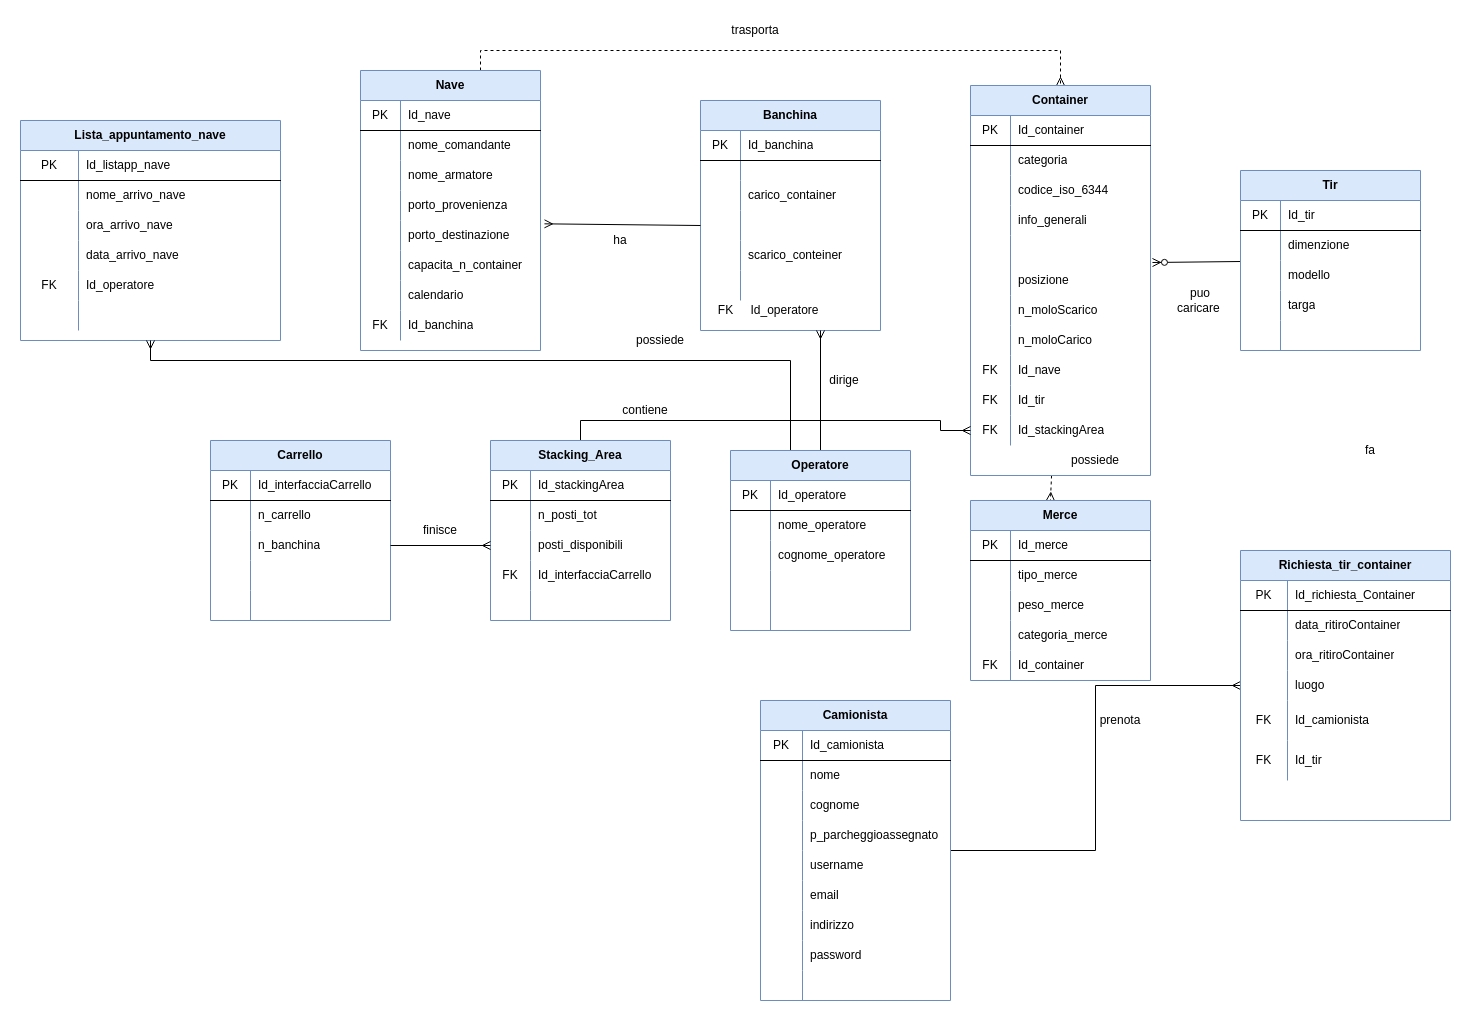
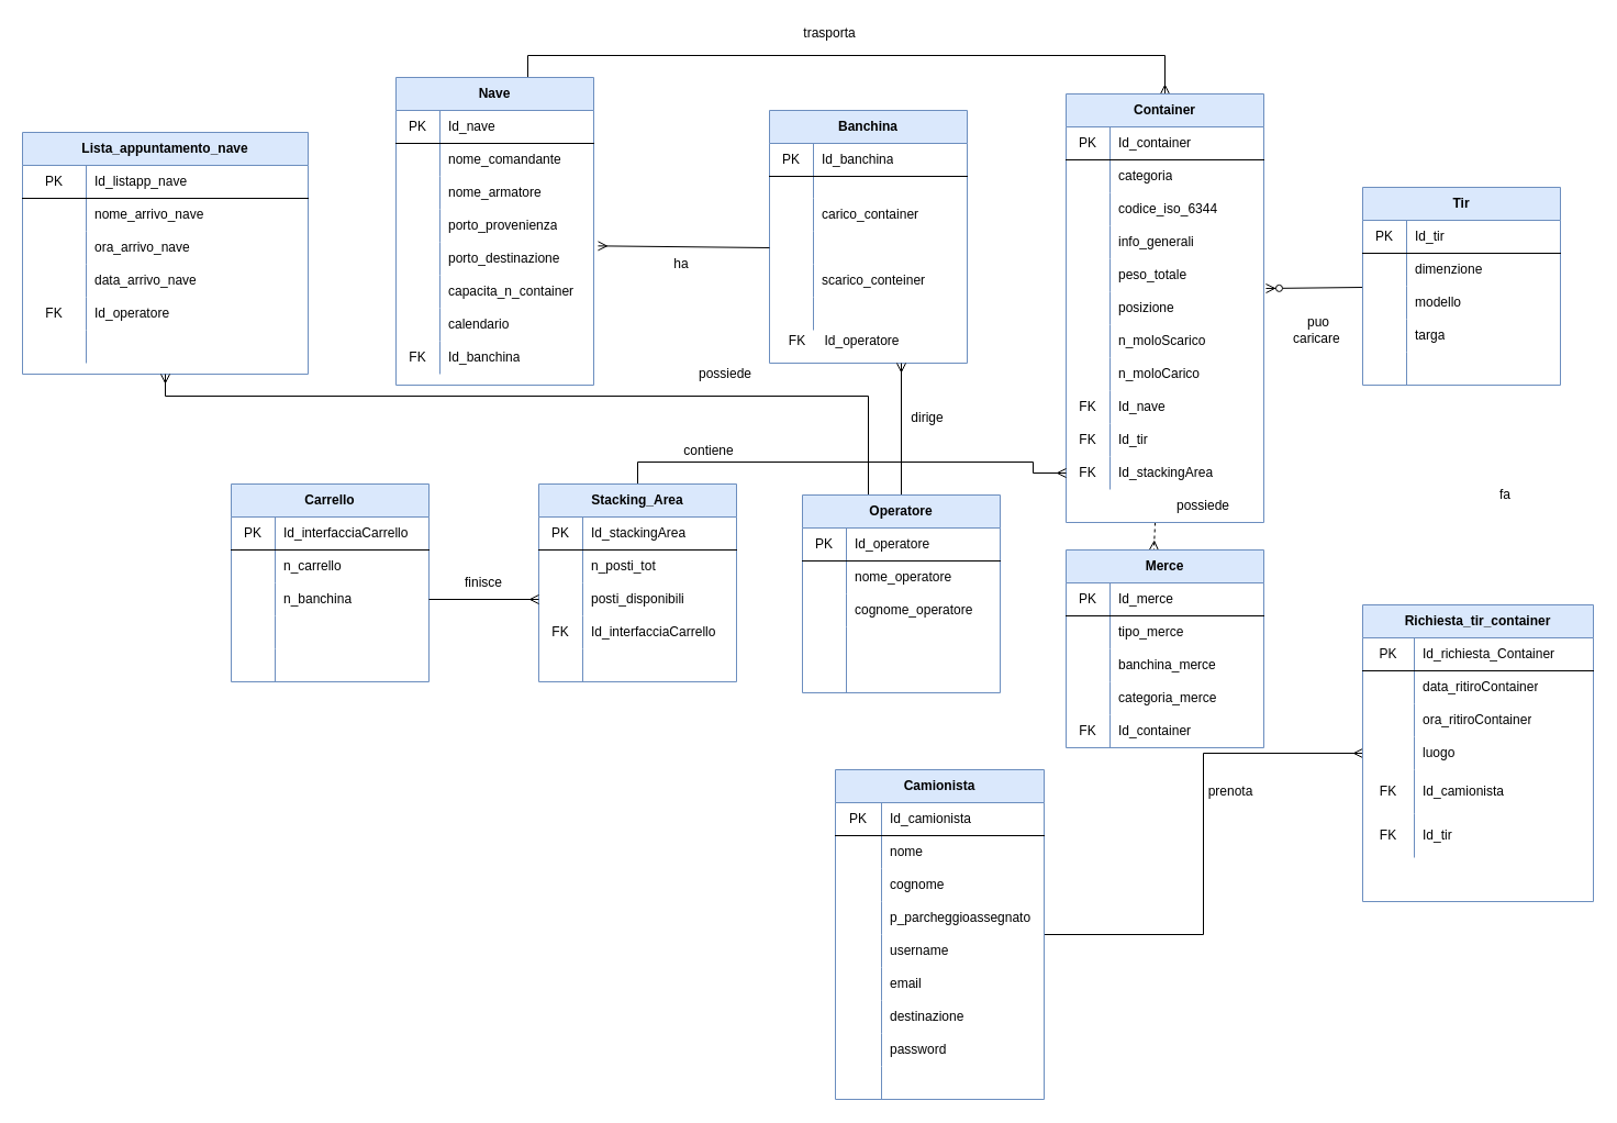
- <mxCell id="2" style="edgeStyle=orthogonalEdgeStyle;rounded=0;orthogonalLoop=1;jettySize=auto;html=1;endArrow=ERmany;endFill=0;entryX=0.5;entryY=0;entryDx=0;entryDy=0;dashed=1;" parent="1" source="3" target="48" edge="1"><mxGeometry relative="1" as="geometry"><mxPoint x="900" y="40" as="targetPoint" /><Array as="points"><mxPoint x="480" y="50" /><mxPoint x="1060" y="50" /></Array></mxGeometry></mxCell>
+ <mxCell id="2" style="edgeStyle=orthogonalEdgeStyle;rounded=0;orthogonalLoop=1;jettySize=auto;html=1;endArrow=ERmany;endFill=0;entryX=0.5;entryY=0;entryDx=0;entryDy=0;" parent="1" source="3" target="48" edge="1"><mxGeometry relative="1" as="geometry"><mxPoint x="900" y="40" as="targetPoint" /><Array as="points"><mxPoint x="480" y="50" /><mxPoint x="1060" y="50" /></Array></mxGeometry></mxCell>
+ <mxCell id="63" value="peso_totale" style="shape=partialRectangle;html=1;whiteSpace=wrap;connectable=0;fillColor=none;top=0;left=0;bottom=0;right=0;align=left;spacingLeft=6;overflow=hidden;" parent="61" vertex="1"><mxGeometry x="40" width="140" height="30" as="geometry" /></mxCell>
- <mxCell id="91" value="peso_merce" style="shape=partialRectangle;html=1;whiteSpace=wrap;connectable=0;fillColor=none;top=0;left=0;bottom=0;right=0;align=left;spacingLeft=6;overflow=hidden;" parent="89" vertex="1"><mxGeometry x="40" width="140" height="30" as="geometry" /></mxCell>
+ <mxCell id="91" value="banchina_merce" style="shape=partialRectangle;html=1;whiteSpace=wrap;connectable=0;fillColor=none;top=0;left=0;bottom=0;right=0;align=left;spacingLeft=6;overflow=hidden;" parent="89" vertex="1"><mxGeometry x="40" width="140" height="30" as="geometry" /></mxCell>
- <mxCell id="170" value="indirizzo" style="shape=partialRectangle;html=1;whiteSpace=wrap;connectable=0;fillColor=none;top=0;left=0;bottom=0;right=0;align=left;spacingLeft=6;overflow=hidden;" parent="168" vertex="1"><mxGeometry x="42" width="148" height="30" as="geometry" /></mxCell>
+ <mxCell id="170" value="destinazione" style="shape=partialRectangle;html=1;whiteSpace=wrap;connectable=0;fillColor=none;top=0;left=0;bottom=0;right=0;align=left;spacingLeft=6;overflow=hidden;" parent="168" vertex="1"><mxGeometry x="42" width="148" height="30" as="geometry" /></mxCell>
